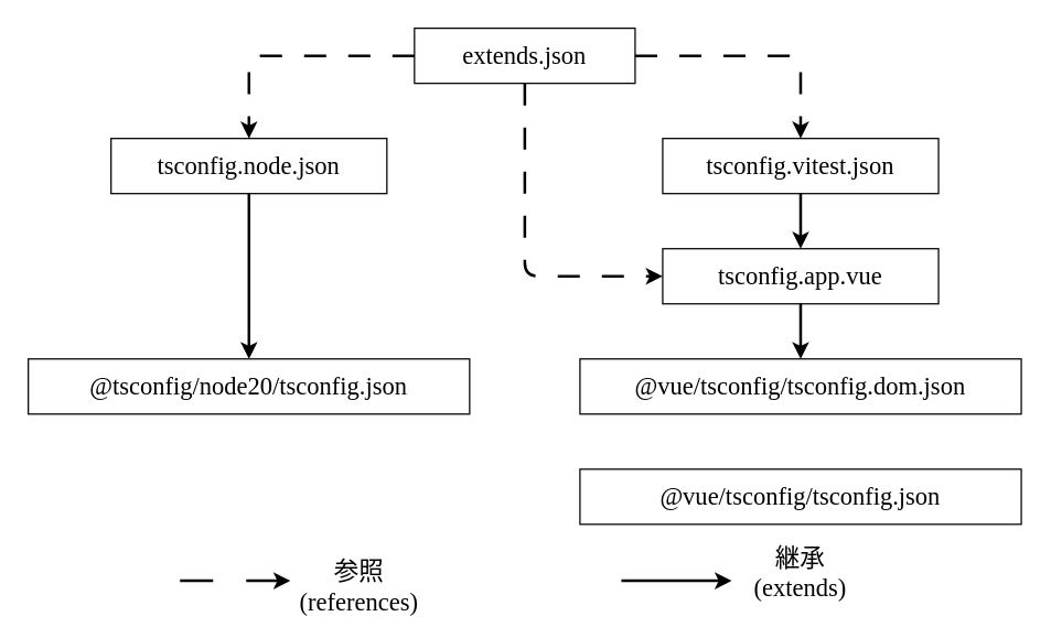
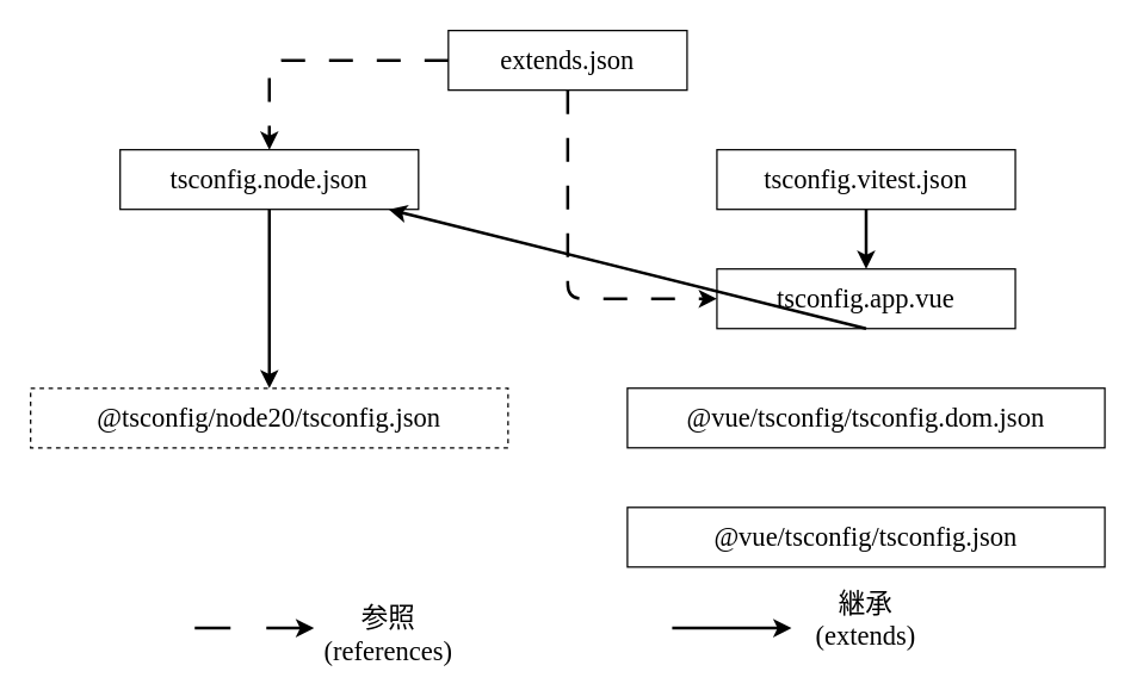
- <mxCell id="2" style="edgeStyle=orthogonalEdgeStyle;html=1;exitX=1;exitY=0.5;exitDx=0;exitDy=0;entryX=0.5;entryY=0;entryDx=0;entryDy=0;fontFamily=Noto Sans JP;fontSource=https%3A%2F%2Ffonts.googleapis.com%2Fcss%3Ffamily%3DNoto%2BSans%2BJP;fontSize=18;dashed=1;dashPattern=8 8;strokeColor=#000000;strokeWidth=2;" edge="1" parent="1" source="5" target="7"><mxGeometry relative="1" as="geometry" /></mxCell>
- <mxCell id="8" style="edgeStyle=none;html=1;exitX=0.5;exitY=1;exitDx=0;exitDy=0;entryX=0.5;entryY=0;entryDx=0;entryDy=0;fontFamily=Noto Sans JP;fontSource=https%3A%2F%2Ffonts.googleapis.com%2Fcss%3Ffamily%3DNoto%2BSans%2BJP;fontSize=18;strokeColor=#000000;strokeWidth=2;" edge="1" parent="1" source="9" target="12"><mxGeometry relative="1" as="geometry" /></mxCell>
+ <mxCell id="8" style="edgeStyle=none;html=1;exitX=0.5;exitY=1;exitDx=0;exitDy=0;fontFamily=Noto Sans JP;fontSource=https%3A%2F%2Ffonts.googleapis.com%2Fcss%3Ffamily%3DNoto%2BSans%2BJP;fontSize=18;strokeColor=#000000;strokeWidth=2;" edge="1" parent="1" source="9" target="11"><mxGeometry relative="1" as="geometry" /></mxCell>
- <mxCell id="13" value="&lt;font color=&quot;#000000&quot;&gt;@tsconfig/node20/tsconfig.json&lt;/font&gt;" style="rounded=0;whiteSpace=wrap;html=1;fillColor=none;fontFamily=Noto Sans JP;fontSource=https%3A%2F%2Ffonts.googleapis.com%2Fcss%3Ffamily%3DNoto%2BSans%2BJP;fontSize=18;strokeColor=#000000;" vertex="1" parent="1"><mxGeometry x="20" y="260" width="320" height="40" as="geometry" /></mxCell>
+ <mxCell id="13" value="&lt;font color=&quot;#000000&quot;&gt;@tsconfig/node20/tsconfig.json&lt;/font&gt;" style="rounded=0;whiteSpace=wrap;html=1;fillColor=none;fontFamily=Noto Sans JP;fontSource=https%3A%2F%2Ffonts.googleapis.com%2Fcss%3Ffamily%3DNoto%2BSans%2BJP;fontSize=18;strokeColor=#000000;dashed=1;" vertex="1" parent="1"><mxGeometry x="20" y="260" width="320" height="40" as="geometry" /></mxCell>
